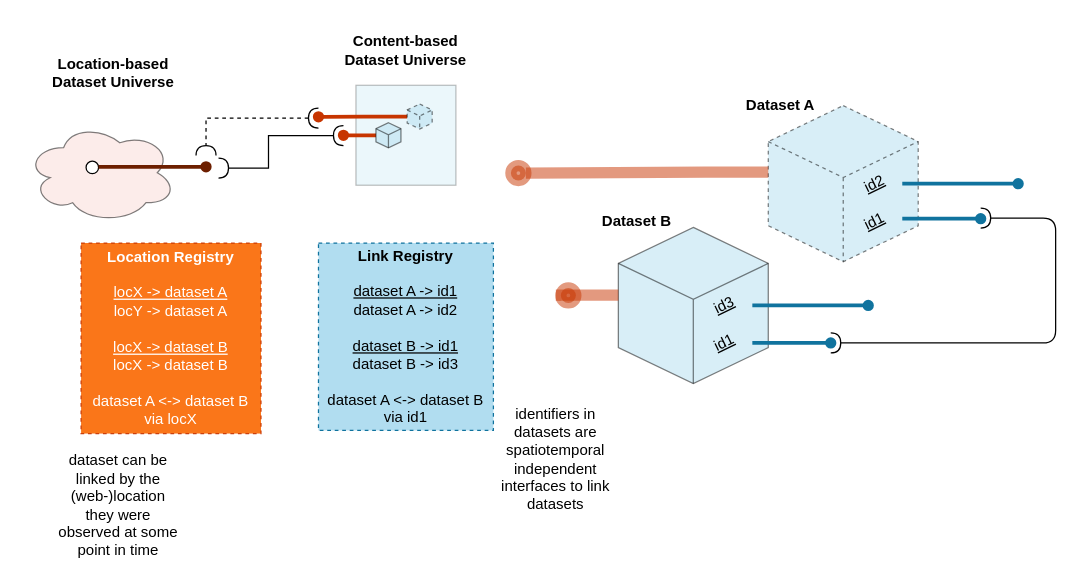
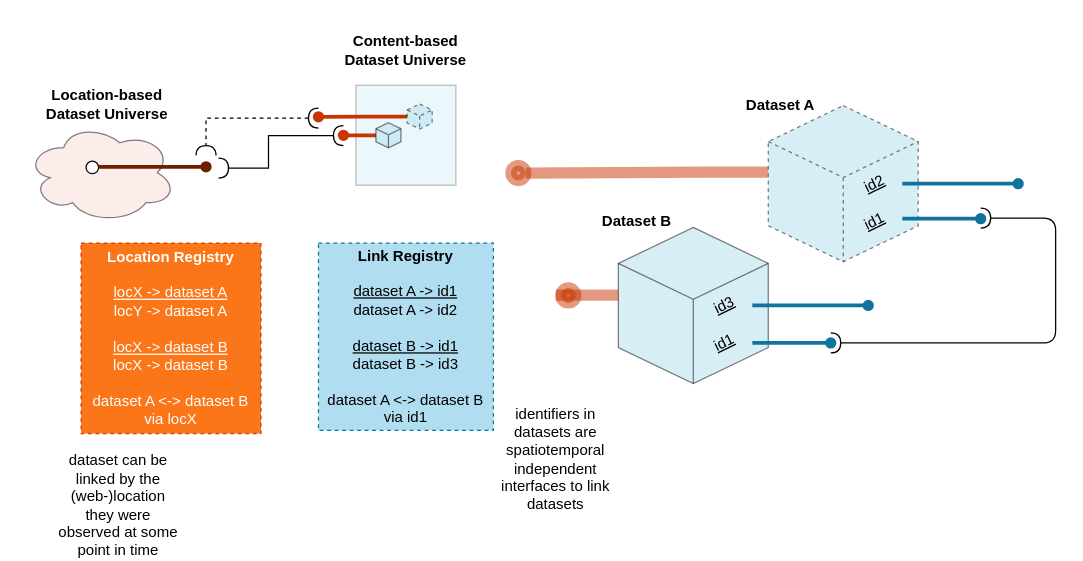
- <mxCell id="11" value="&lt;div&gt;&lt;b&gt;Location-based &lt;br&gt;&lt;/b&gt;&lt;/div&gt;&lt;div&gt;&lt;b&gt;Dataset Universe&lt;br&gt;&lt;/b&gt;&lt;/div&gt;" style="text;html=1;strokeColor=none;fillColor=none;align=center;verticalAlign=middle;whiteSpace=wrap;rounded=0;" parent="1" vertex="1"><mxGeometry x="35" y="42.75" width="110" height="30" as="geometry" /></mxCell>
+ <mxCell id="11" value="&lt;div&gt;&lt;b&gt;Location-based &lt;br&gt;&lt;/b&gt;&lt;/div&gt;&lt;div&gt;&lt;b&gt;Dataset Universe&lt;br&gt;&lt;/b&gt;&lt;/div&gt;" style="text;html=1;strokeColor=none;fillColor=none;align=center;verticalAlign=middle;whiteSpace=wrap;rounded=0;" parent="1" vertex="1"><mxGeometry x="30" y="67.75" width="110" height="30" as="geometry" /></mxCell>
